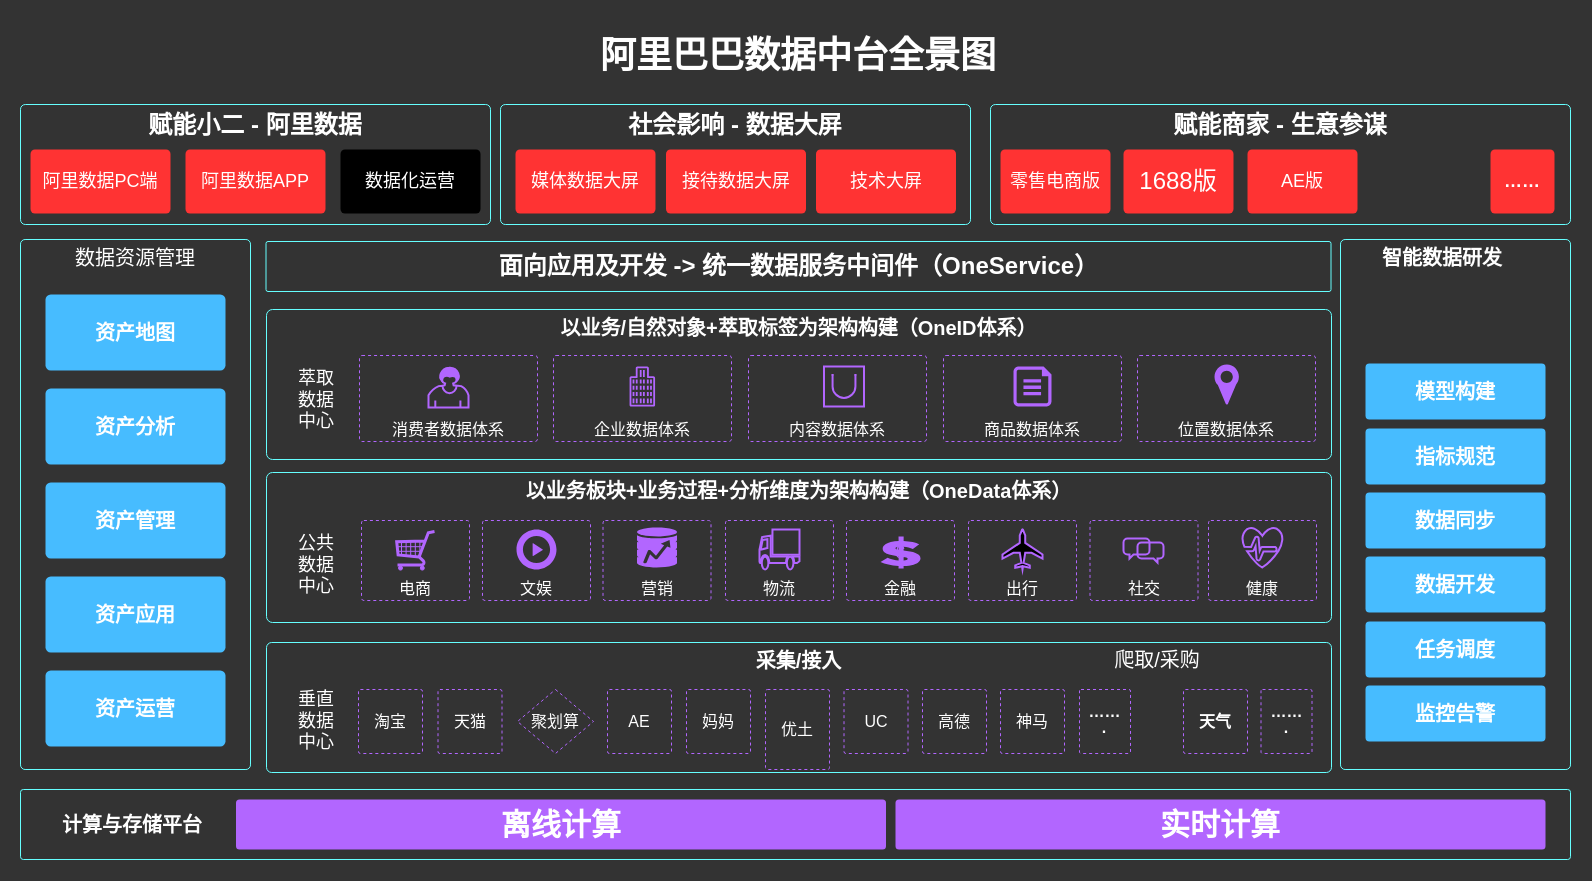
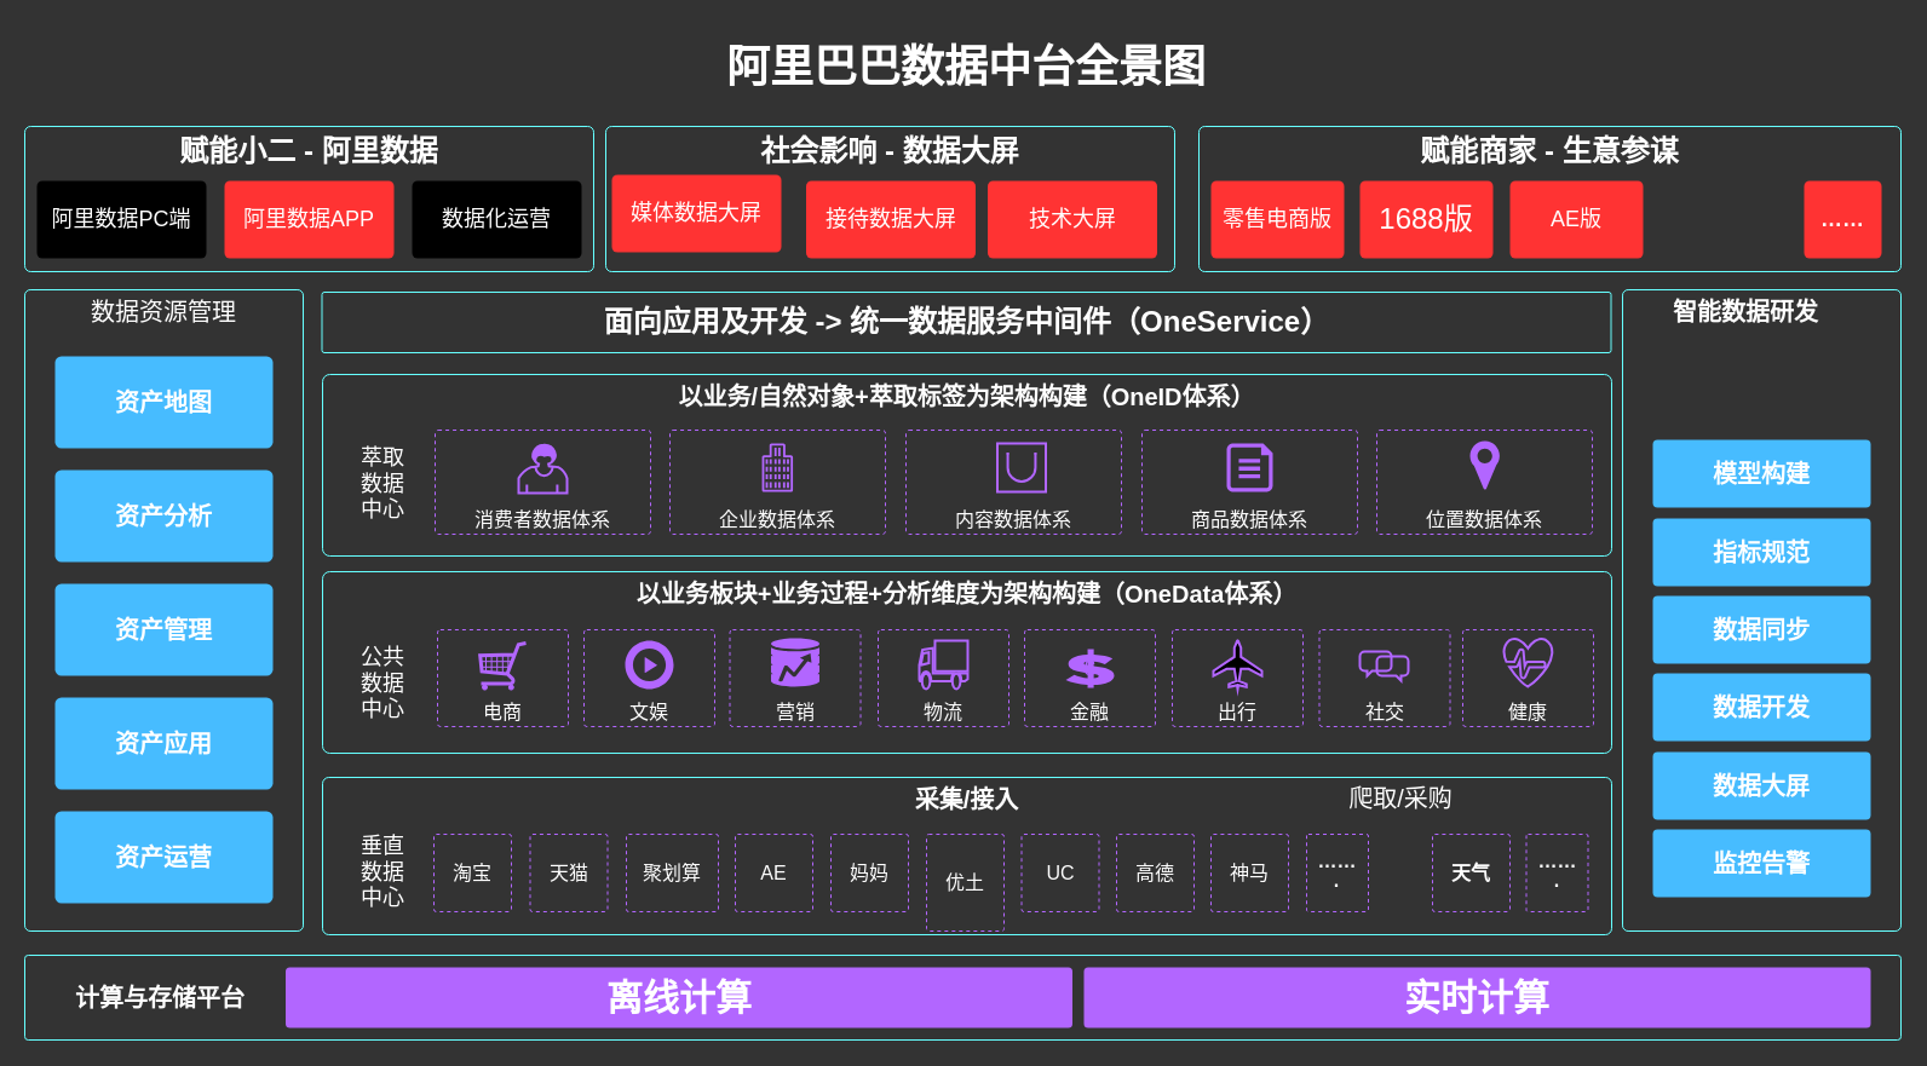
- <mxCell id="13" value="阿里数据PC端" style="rounded=1;whiteSpace=wrap;html=1;strokeColor=none;fillColor=#FF3333;fontSize=18;fontColor=#FFFFFF;align=center;arcSize=7;" vertex="1" parent="1"><mxGeometry x="30" y="149" width="140" height="64" as="geometry" /></mxCell>
+ <mxCell id="13" value="阿里数据PC端" style="rounded=1;whiteSpace=wrap;html=1;strokeColor=none;fillColor=#000000;fontSize=18;fontColor=#FFFFFF;align=center;arcSize=7;" vertex="1" parent="1"><mxGeometry x="30" y="149" width="140" height="64" as="geometry" /></mxCell>
- <mxCell id="16" value="媒体数据大屏" style="rounded=1;whiteSpace=wrap;html=1;strokeColor=none;fillColor=#FF3333;fontSize=18;fontColor=#FFFFFF;align=center;arcSize=7;" vertex="1" parent="1"><mxGeometry x="515" y="149" width="140" height="64" as="geometry" /></mxCell>
+ <mxCell id="16" value="媒体数据大屏" style="rounded=1;whiteSpace=wrap;html=1;strokeColor=none;fillColor=#FF3333;fontSize=18;fontColor=#FFFFFF;align=center;arcSize=7;" vertex="1" parent="1"><mxGeometry x="505" y="144" width="140" height="64" as="geometry" /></mxCell>
- <mxCell id="32" value="任务调度" style="rounded=1;whiteSpace=wrap;html=1;strokeColor=none;fillColor=#47BCFF;fontSize=20;fontColor=#FFFFFF;align=center;arcSize=7;fontStyle=1" vertex="1" parent="1"><mxGeometry x="1365" y="621" width="180" height="56" as="geometry" /></mxCell>
+ <mxCell id="32" value="数据大屏" style="rounded=1;whiteSpace=wrap;html=1;strokeColor=none;fillColor=#47BCFF;fontSize=20;fontColor=#FFFFFF;align=center;arcSize=7;fontStyle=1" vertex="1" parent="1"><mxGeometry x="1365" y="621" width="180" height="56" as="geometry" /></mxCell>
- <mxCell id="55" value="聚划算" style="rhombus;whiteSpace=wrap;html=1;strokeColor=#B266FF;fillColor=none;fontSize=16;fontColor=#FFFFFF;align=center;dashed=1;arcSize=3;verticalAlign=middle;" vertex="1" parent="1"><mxGeometry x="517" y="689" width="76" height="64" as="geometry" /></mxCell>
+ <mxCell id="55" value="聚划算" style="rounded=1;whiteSpace=wrap;html=1;strokeColor=#B266FF;fillColor=none;fontSize=16;fontColor=#FFFFFF;align=center;dashed=1;arcSize=3;verticalAlign=middle;" vertex="1" parent="1"><mxGeometry x="517" y="689" width="76" height="64" as="geometry" /></mxCell>
